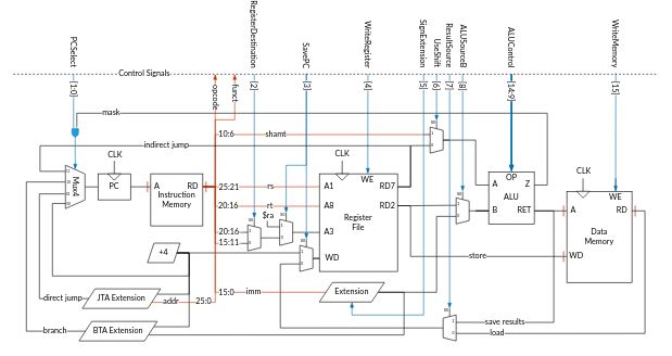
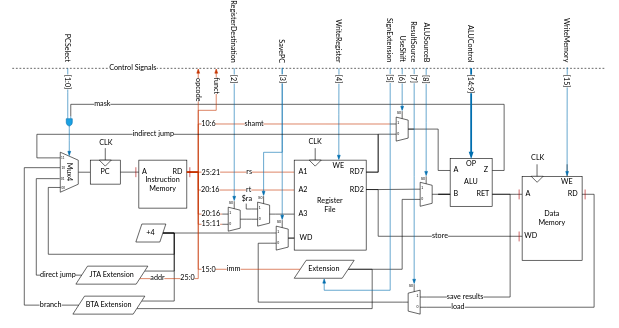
- <mxCell id="42" value="A8" style="text;html=1;strokeColor=none;fillColor=none;align=center;verticalAlign=middle;whiteSpace=wrap;rounded=0;fontFamily=Lato;" parent="36" vertex="1"><mxGeometry y="59.83" width="29.61" height="20" as="geometry" /></mxCell>
+ <mxCell id="42" value="A2" style="text;html=1;strokeColor=none;fillColor=none;align=center;verticalAlign=middle;whiteSpace=wrap;rounded=0;fontFamily=Lato;" parent="36" vertex="1"><mxGeometry y="59.83" width="29.61" height="20" as="geometry" /></mxCell>
